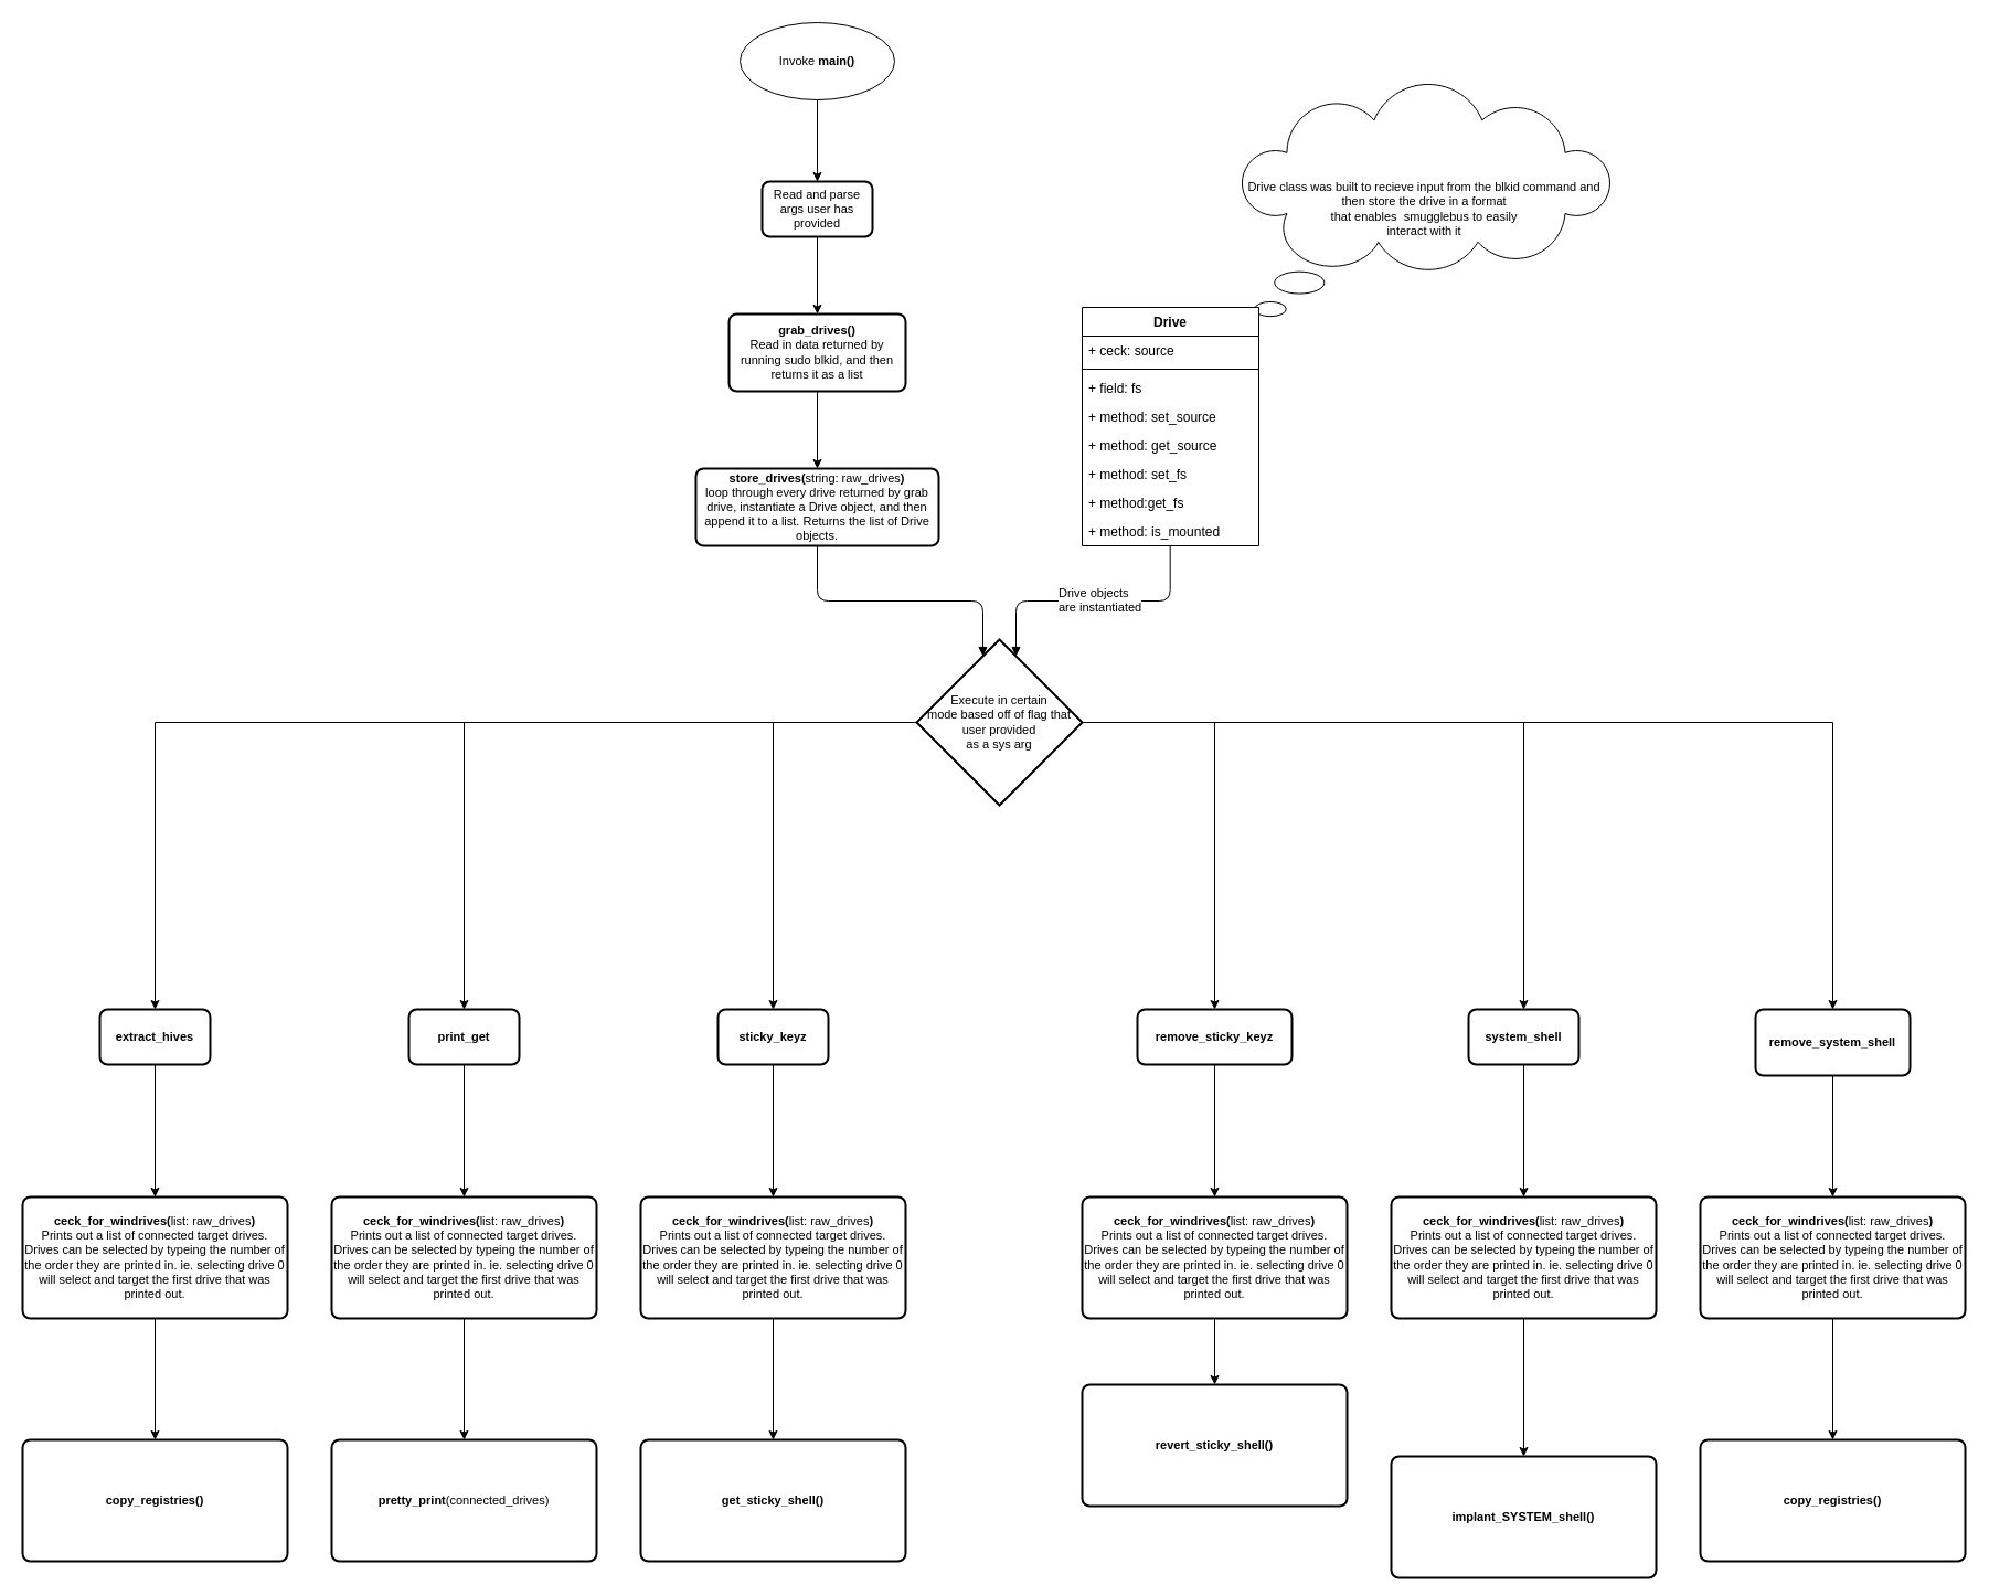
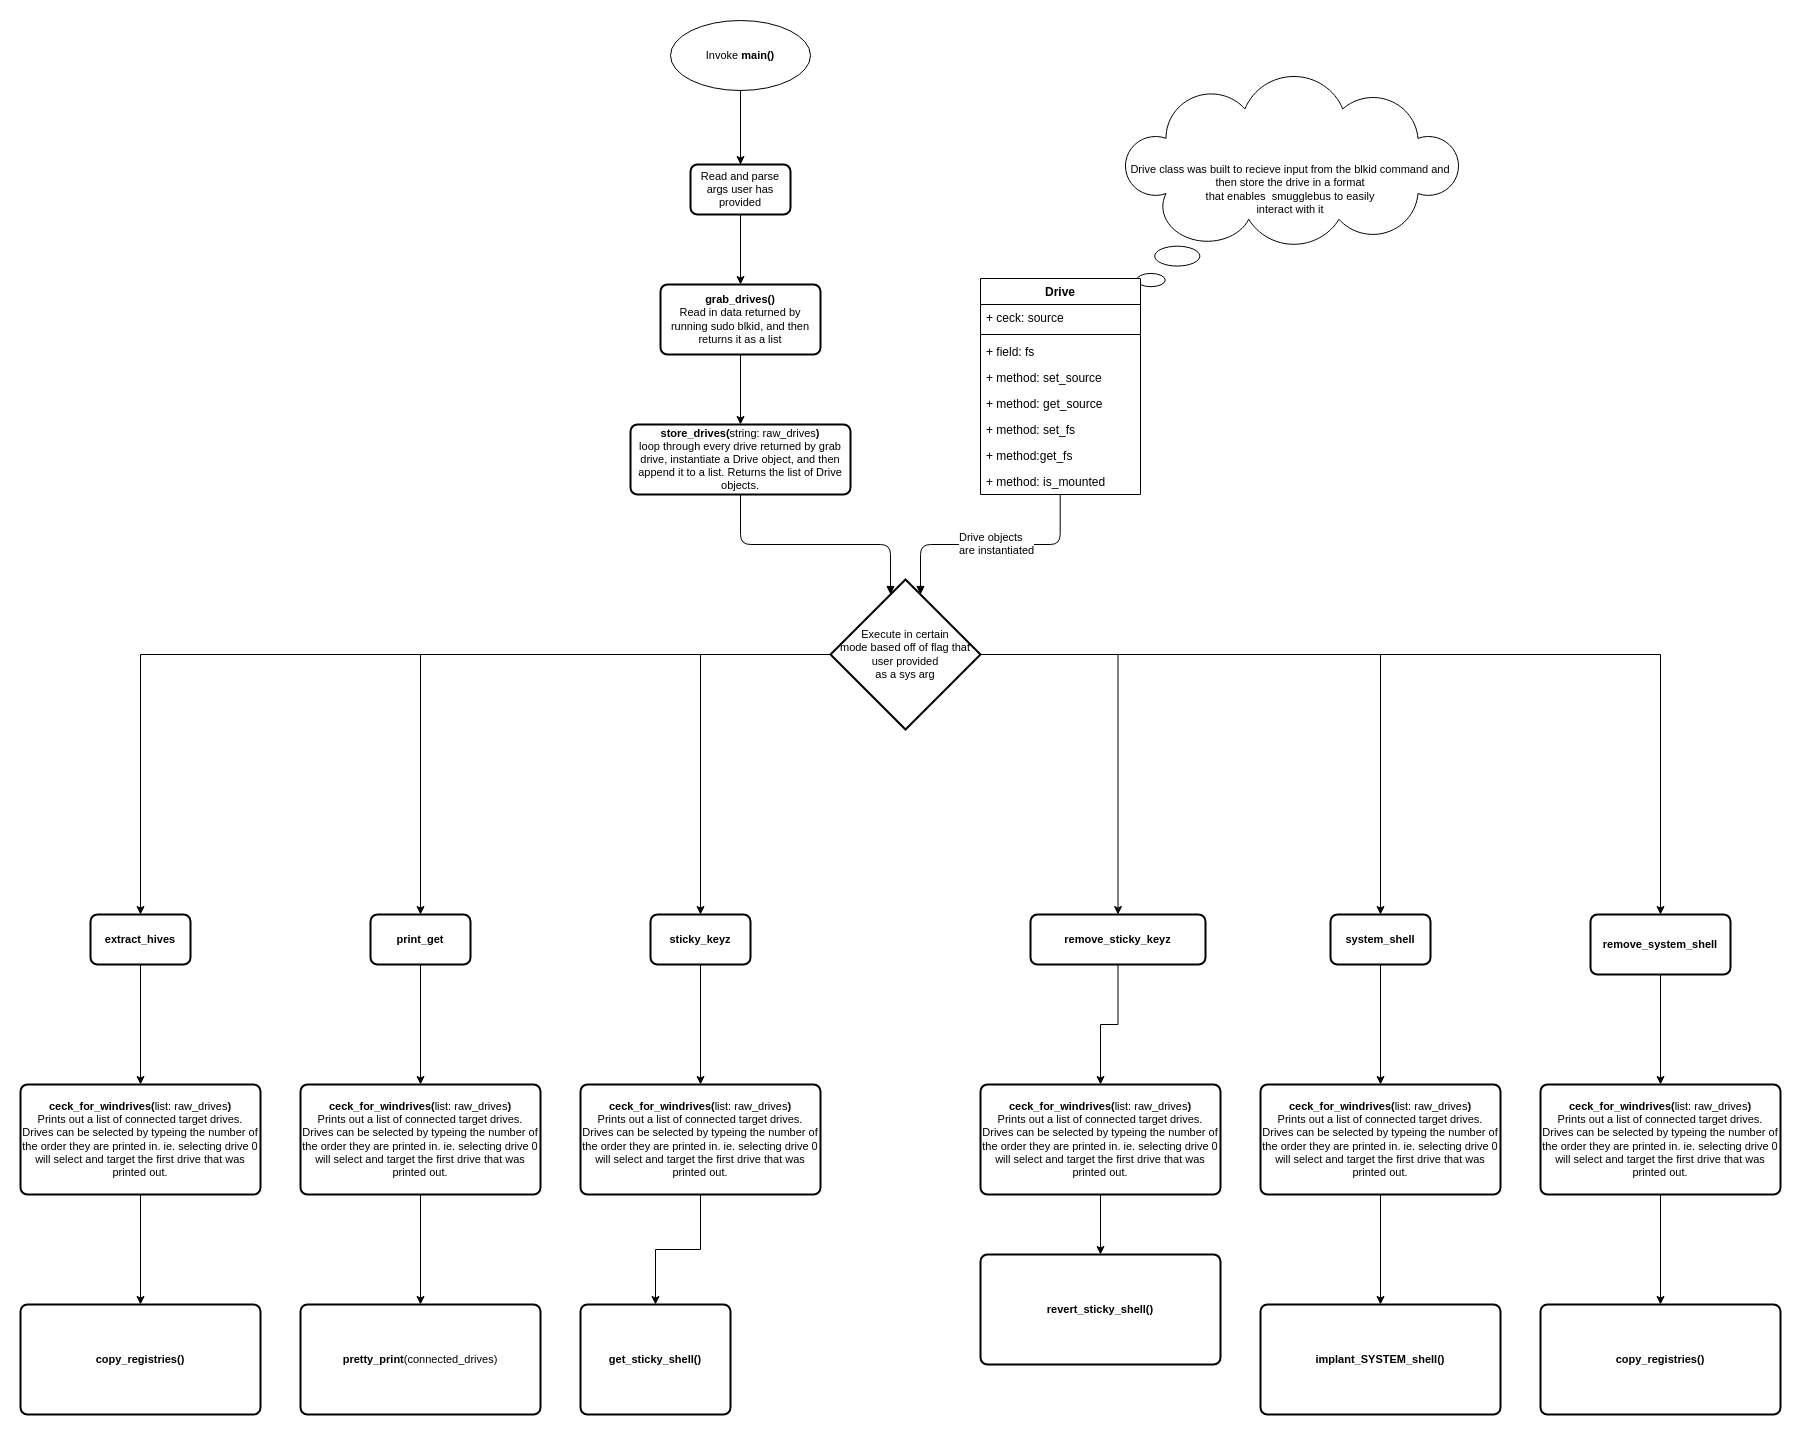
- <mxCell id="36" value="&lt;b&gt;remove_sticky_keyz&lt;/b&gt;" style="rounded=1;whiteSpace=wrap;html=1;absoluteArcSize=1;arcSize=14;strokeWidth=2;fontSize=11;" parent="1" vertex="1"><mxGeometry x="1030" y="914" width="140" height="50" as="geometry" /></mxCell>
+ <mxCell id="36" value="&lt;b&gt;remove_sticky_keyz&lt;/b&gt;" style="rounded=1;whiteSpace=wrap;html=1;absoluteArcSize=1;arcSize=14;strokeWidth=2;fontSize=11;" parent="1" vertex="1"><mxGeometry x="1030" y="914" width="175" height="50" as="geometry" /></mxCell>
- <mxCell id="55" value="&lt;b&gt;get_sticky_shell()&lt;/b&gt;" style="rounded=1;whiteSpace=wrap;html=1;absoluteArcSize=1;arcSize=14;strokeWidth=2;fontSize=11;" parent="1" vertex="1"><mxGeometry x="580" y="1304" width="240" height="110" as="geometry" /></mxCell>
+ <mxCell id="55" value="&lt;b&gt;get_sticky_shell()&lt;/b&gt;" style="rounded=1;whiteSpace=wrap;html=1;absoluteArcSize=1;arcSize=14;strokeWidth=2;fontSize=11;" parent="1" vertex="1"><mxGeometry x="580" y="1304" width="150" height="110" as="geometry" /></mxCell>
- <mxCell id="57" value="&lt;b&gt;implant_SYSTEM_shell()&lt;/b&gt;" style="rounded=1;whiteSpace=wrap;html=1;absoluteArcSize=1;arcSize=14;strokeWidth=2;fontSize=11;" parent="1" vertex="1"><mxGeometry x="1260" y="1319" width="240" height="110" as="geometry" /></mxCell>
+ <mxCell id="57" value="&lt;b&gt;implant_SYSTEM_shell()&lt;/b&gt;" style="rounded=1;whiteSpace=wrap;html=1;absoluteArcSize=1;arcSize=14;strokeWidth=2;fontSize=11;" parent="1" vertex="1"><mxGeometry x="1260" y="1304" width="240" height="110" as="geometry" /></mxCell>
